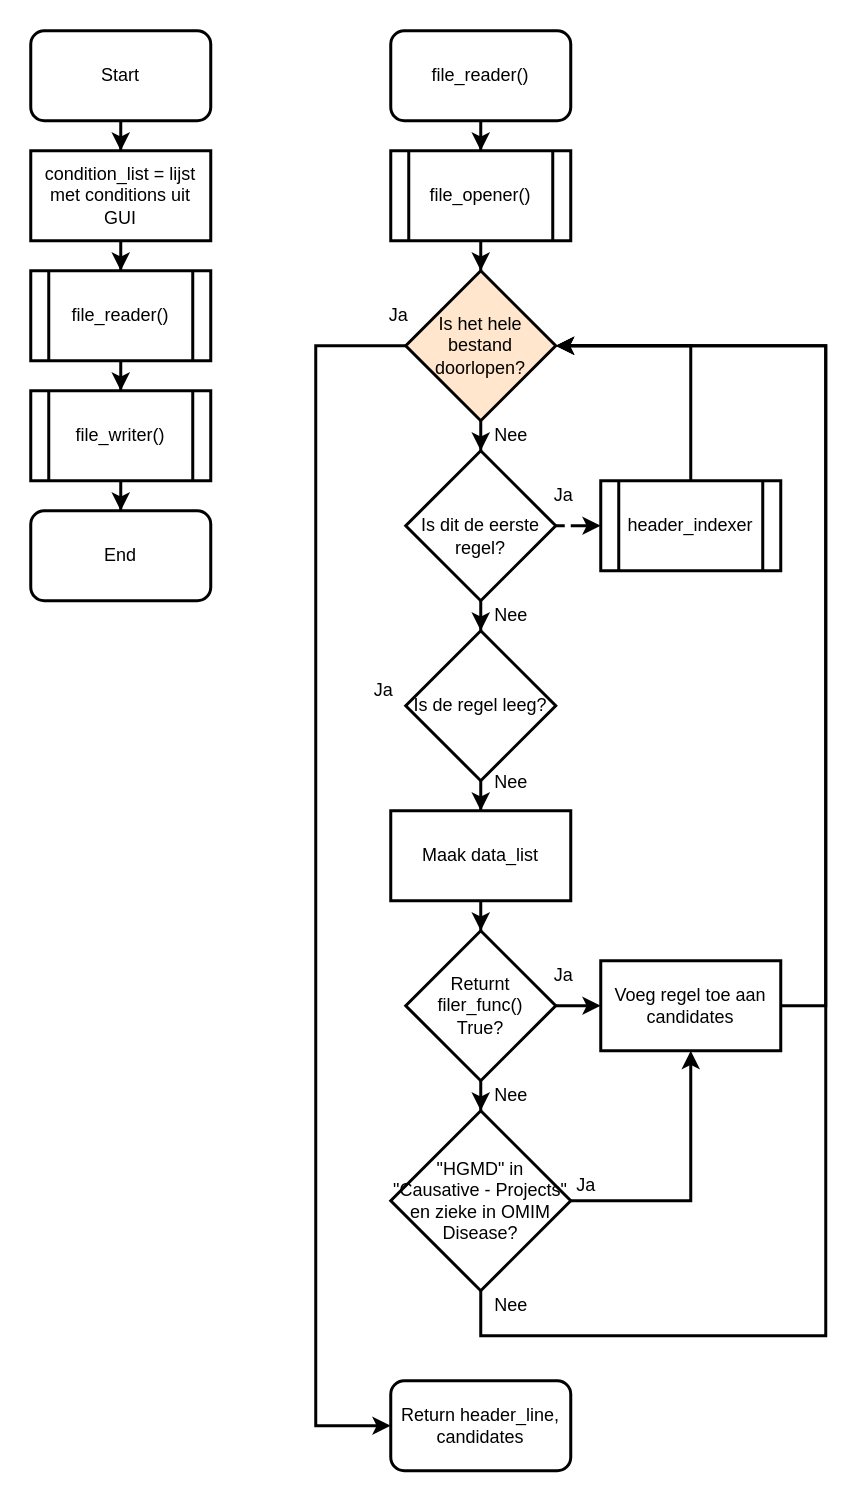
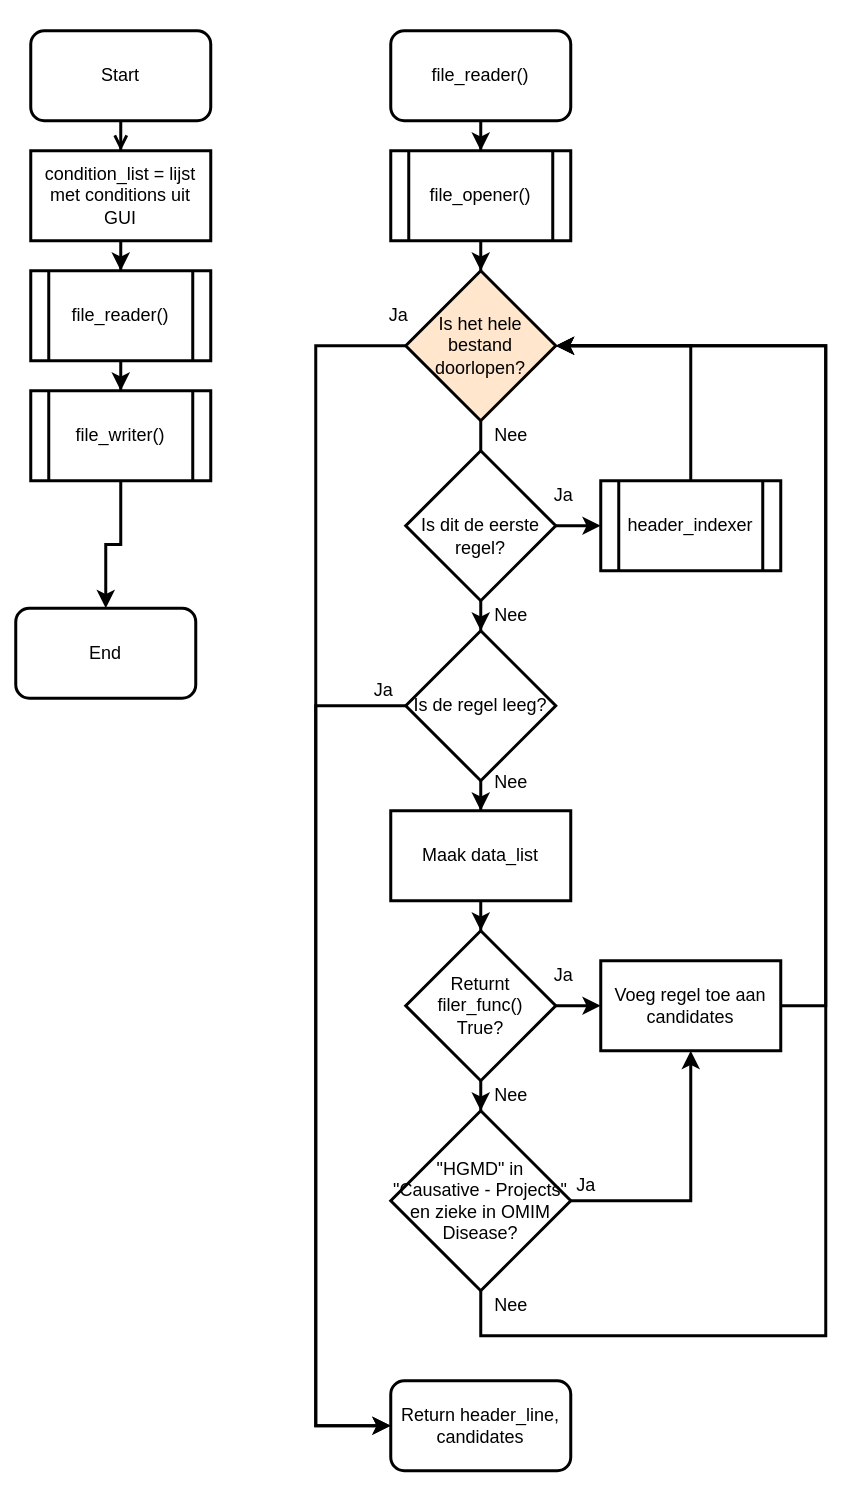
- <mxCell id="2" style="edgeStyle=orthogonalEdgeStyle;rounded=0;orthogonalLoop=1;jettySize=auto;html=1;strokeWidth=2;" edge="1" parent="1" source="3" target="5"><mxGeometry relative="1" as="geometry" /></mxCell>
+ <mxCell id="2" style="edgeStyle=orthogonalEdgeStyle;rounded=0;orthogonalLoop=1;jettySize=auto;html=1;strokeWidth=2;endArrow=open;" edge="1" parent="1" source="3" target="5"><mxGeometry relative="1" as="geometry" /></mxCell>
- <mxCell id="15" style="edgeStyle=orthogonalEdgeStyle;rounded=0;orthogonalLoop=1;jettySize=auto;html=1;entryX=0.5;entryY=0;entryDx=0;entryDy=0;strokeWidth=2;" edge="1" parent="1" source="17" target="28"><mxGeometry relative="1" as="geometry" /></mxCell>
+ <mxCell id="15" style="edgeStyle=orthogonalEdgeStyle;rounded=0;orthogonalLoop=1;jettySize=auto;html=1;entryX=0.5;entryY=0;entryDx=0;entryDy=0;strokeWidth=2;endArrow=none;" edge="1" parent="1" source="17" target="28"><mxGeometry relative="1" as="geometry" /></mxCell>
- <mxCell id="26" style="edgeStyle=orthogonalEdgeStyle;rounded=0;orthogonalLoop=1;jettySize=auto;html=1;entryX=0;entryY=0.5;entryDx=0;entryDy=0;strokeWidth=2;dashed=1;" edge="1" parent="1" source="28" target="23"><mxGeometry relative="1" as="geometry" /></mxCell>
+ <mxCell id="26" style="edgeStyle=orthogonalEdgeStyle;rounded=0;orthogonalLoop=1;jettySize=auto;html=1;entryX=0;entryY=0.5;entryDx=0;entryDy=0;strokeWidth=2;" edge="1" parent="1" source="28" target="23"><mxGeometry relative="1" as="geometry" /></mxCell>
- <mxCell id="10" value="End" style="rounded=1;whiteSpace=wrap;html=1;strokeWidth=2;" vertex="1" parent="1"><mxGeometry x="20" y="340" width="120" height="60" as="geometry" /></mxCell>
+ <mxCell id="10" value="End" style="rounded=1;whiteSpace=wrap;html=1;strokeWidth=2;" vertex="1" parent="1"><mxGeometry x="10" y="405" width="120" height="60" as="geometry" /></mxCell>
+ <mxCell id="18" style="edgeStyle=orthogonalEdgeStyle;rounded=0;orthogonalLoop=1;jettySize=auto;html=1;entryX=0;entryY=0.5;entryDx=0;entryDy=0;strokeWidth=2;" edge="1" parent="1" source="20" target="29"><mxGeometry relative="1" as="geometry"><mxPoint x="210" y="477" as="targetPoint" /><Array as="points"><mxPoint x="210" y="470" /><mxPoint x="210" y="950" /></Array></mxGeometry></mxCell>
